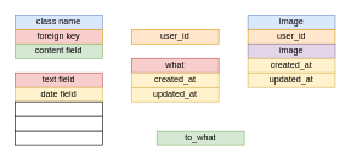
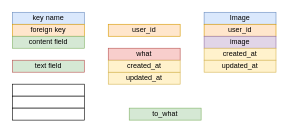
- <mxCell id="2" value="class name" style="rounded=0;whiteSpace=wrap;html=1;fillColor=#dae8fc;strokeColor=#6c8ebf;" vertex="1" parent="1"><mxGeometry x="20" y="20" width="120" height="20" as="geometry" /></mxCell>
+ <mxCell id="2" value="key name" style="rounded=0;whiteSpace=wrap;html=1;fillColor=#dae8fc;strokeColor=#6c8ebf;" vertex="1" parent="1"><mxGeometry x="20" y="20" width="120" height="20" as="geometry" /></mxCell>
- <mxCell id="3" value="foreign key" style="rounded=0;whiteSpace=wrap;html=1;fillColor=#f8cecc;strokeColor=#d79b00;" vertex="1" parent="1"><mxGeometry x="20" y="40" width="120" height="20" as="geometry" /></mxCell>
+ <mxCell id="3" value="foreign key" style="rounded=0;whiteSpace=wrap;html=1;fillColor=#ffe6cc;strokeColor=#d79b00;" vertex="1" parent="1"><mxGeometry x="20" y="40" width="120" height="20" as="geometry" /></mxCell>
- <mxCell id="5" value="text field" style="rounded=0;whiteSpace=wrap;html=1;fillColor=#f8cecc;strokeColor=#b85450;" vertex="1" parent="1"><mxGeometry x="20" y="100" width="120" height="20" as="geometry" /></mxCell>
+ <mxCell id="5" value="text field" style="rounded=0;whiteSpace=wrap;html=1;fillColor=#d5e8d4;strokeColor=#b85450;" vertex="1" parent="1"><mxGeometry x="20" y="100" width="120" height="20" as="geometry" /></mxCell>
- <mxCell id="6" value="date field" style="rounded=0;whiteSpace=wrap;html=1;fillColor=#fff2cc;strokeColor=#d6b656;" vertex="1" parent="1"><mxGeometry x="20" y="120" width="120" height="20" as="geometry" /></mxCell>
